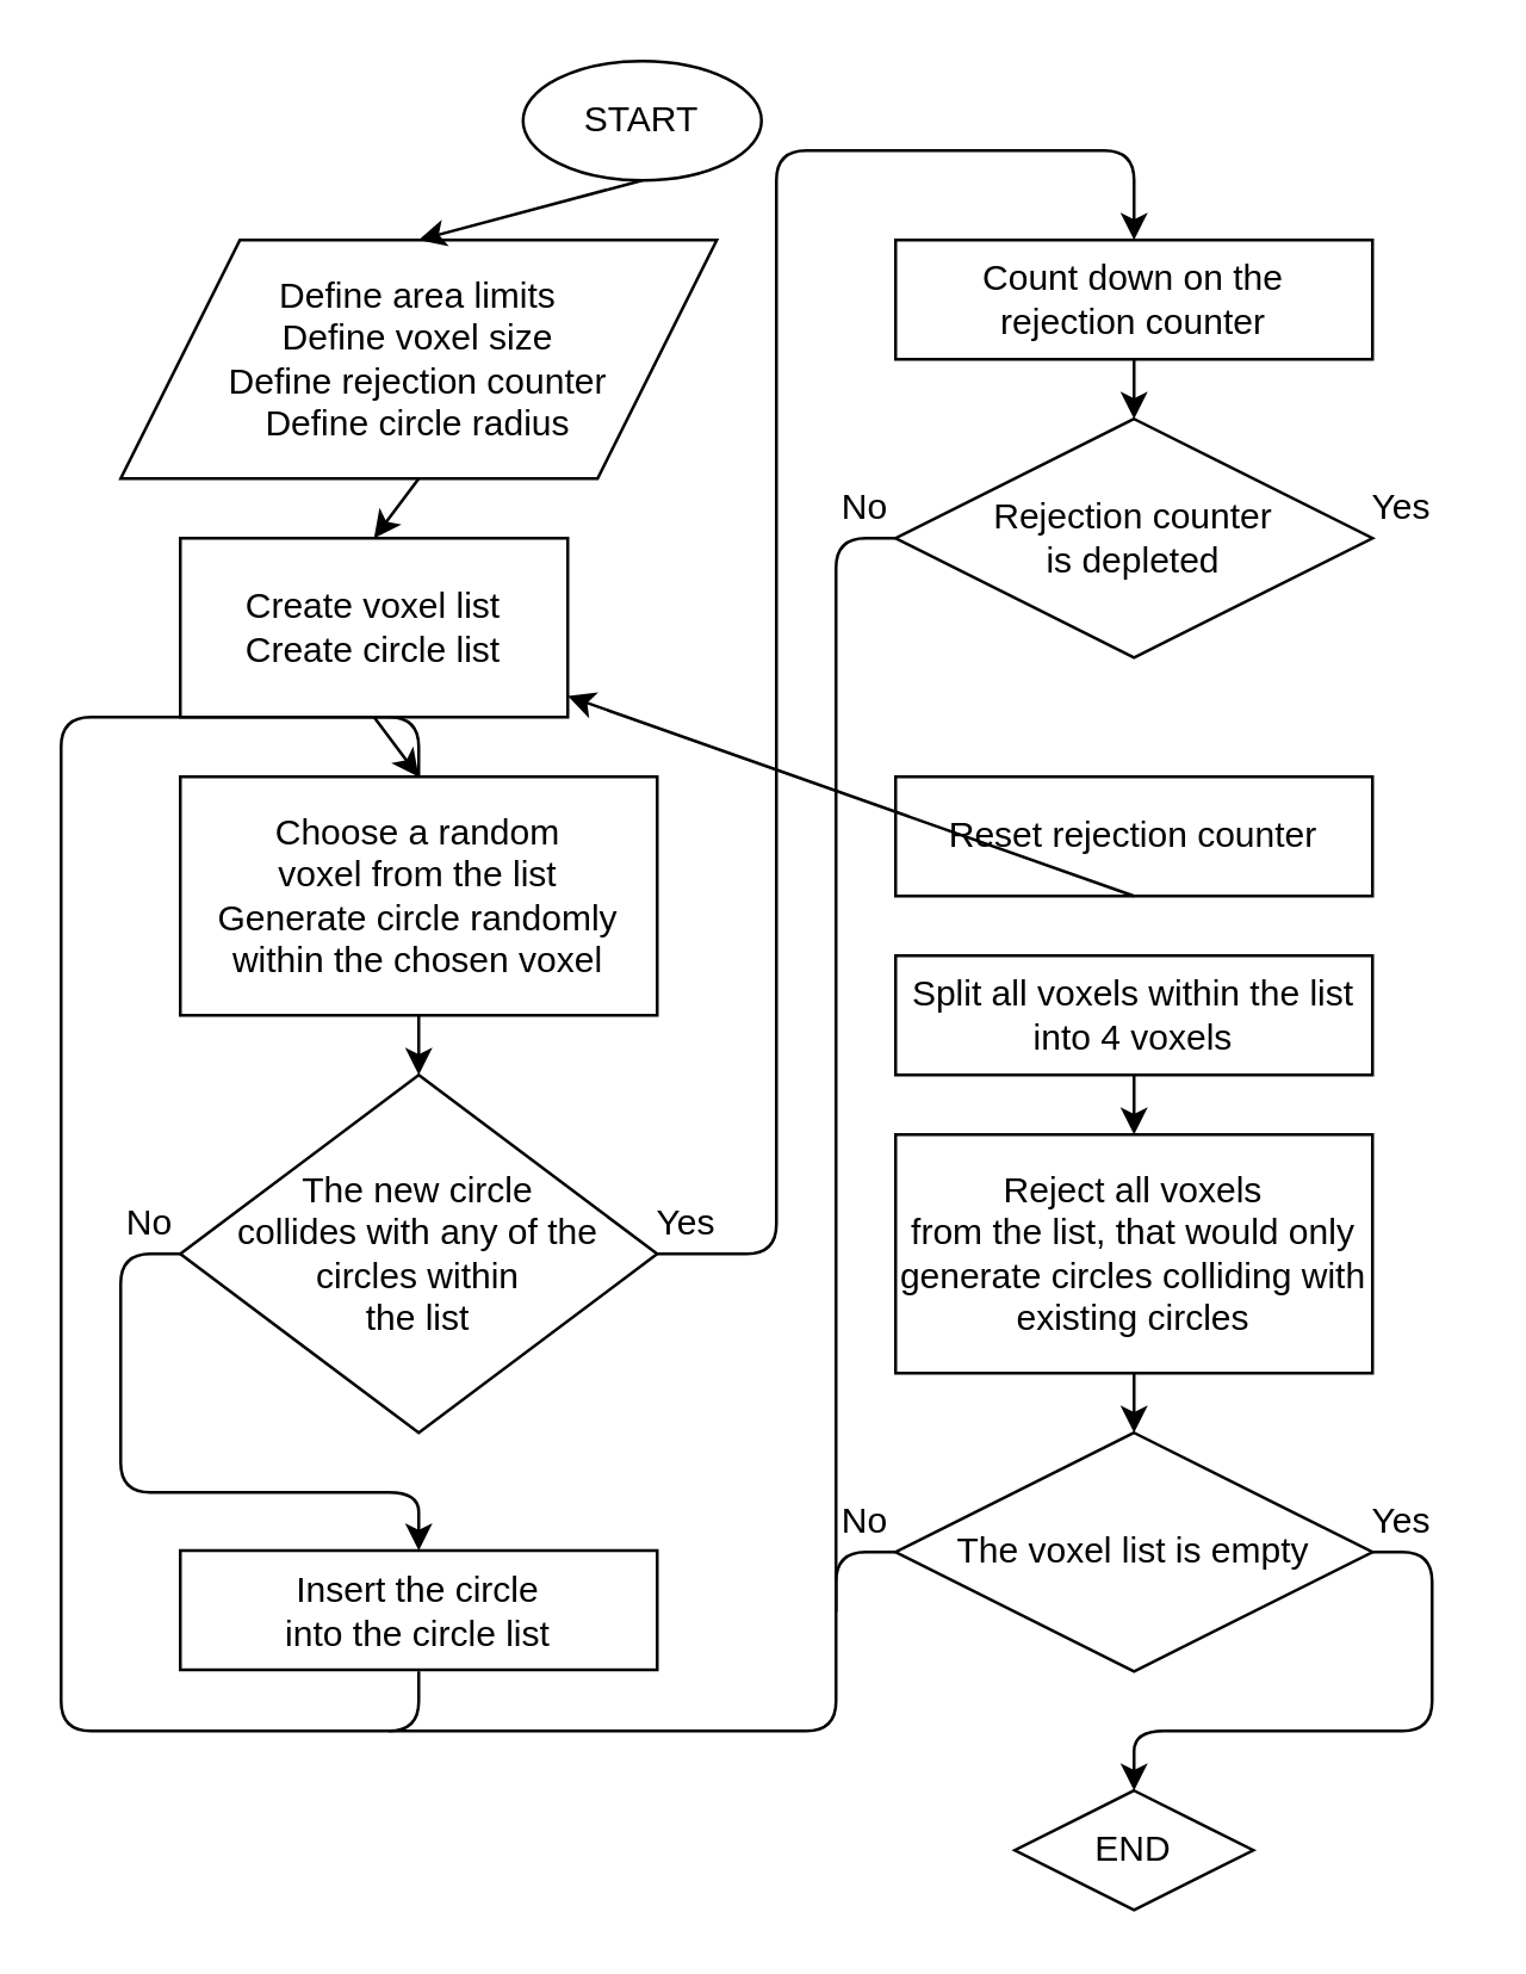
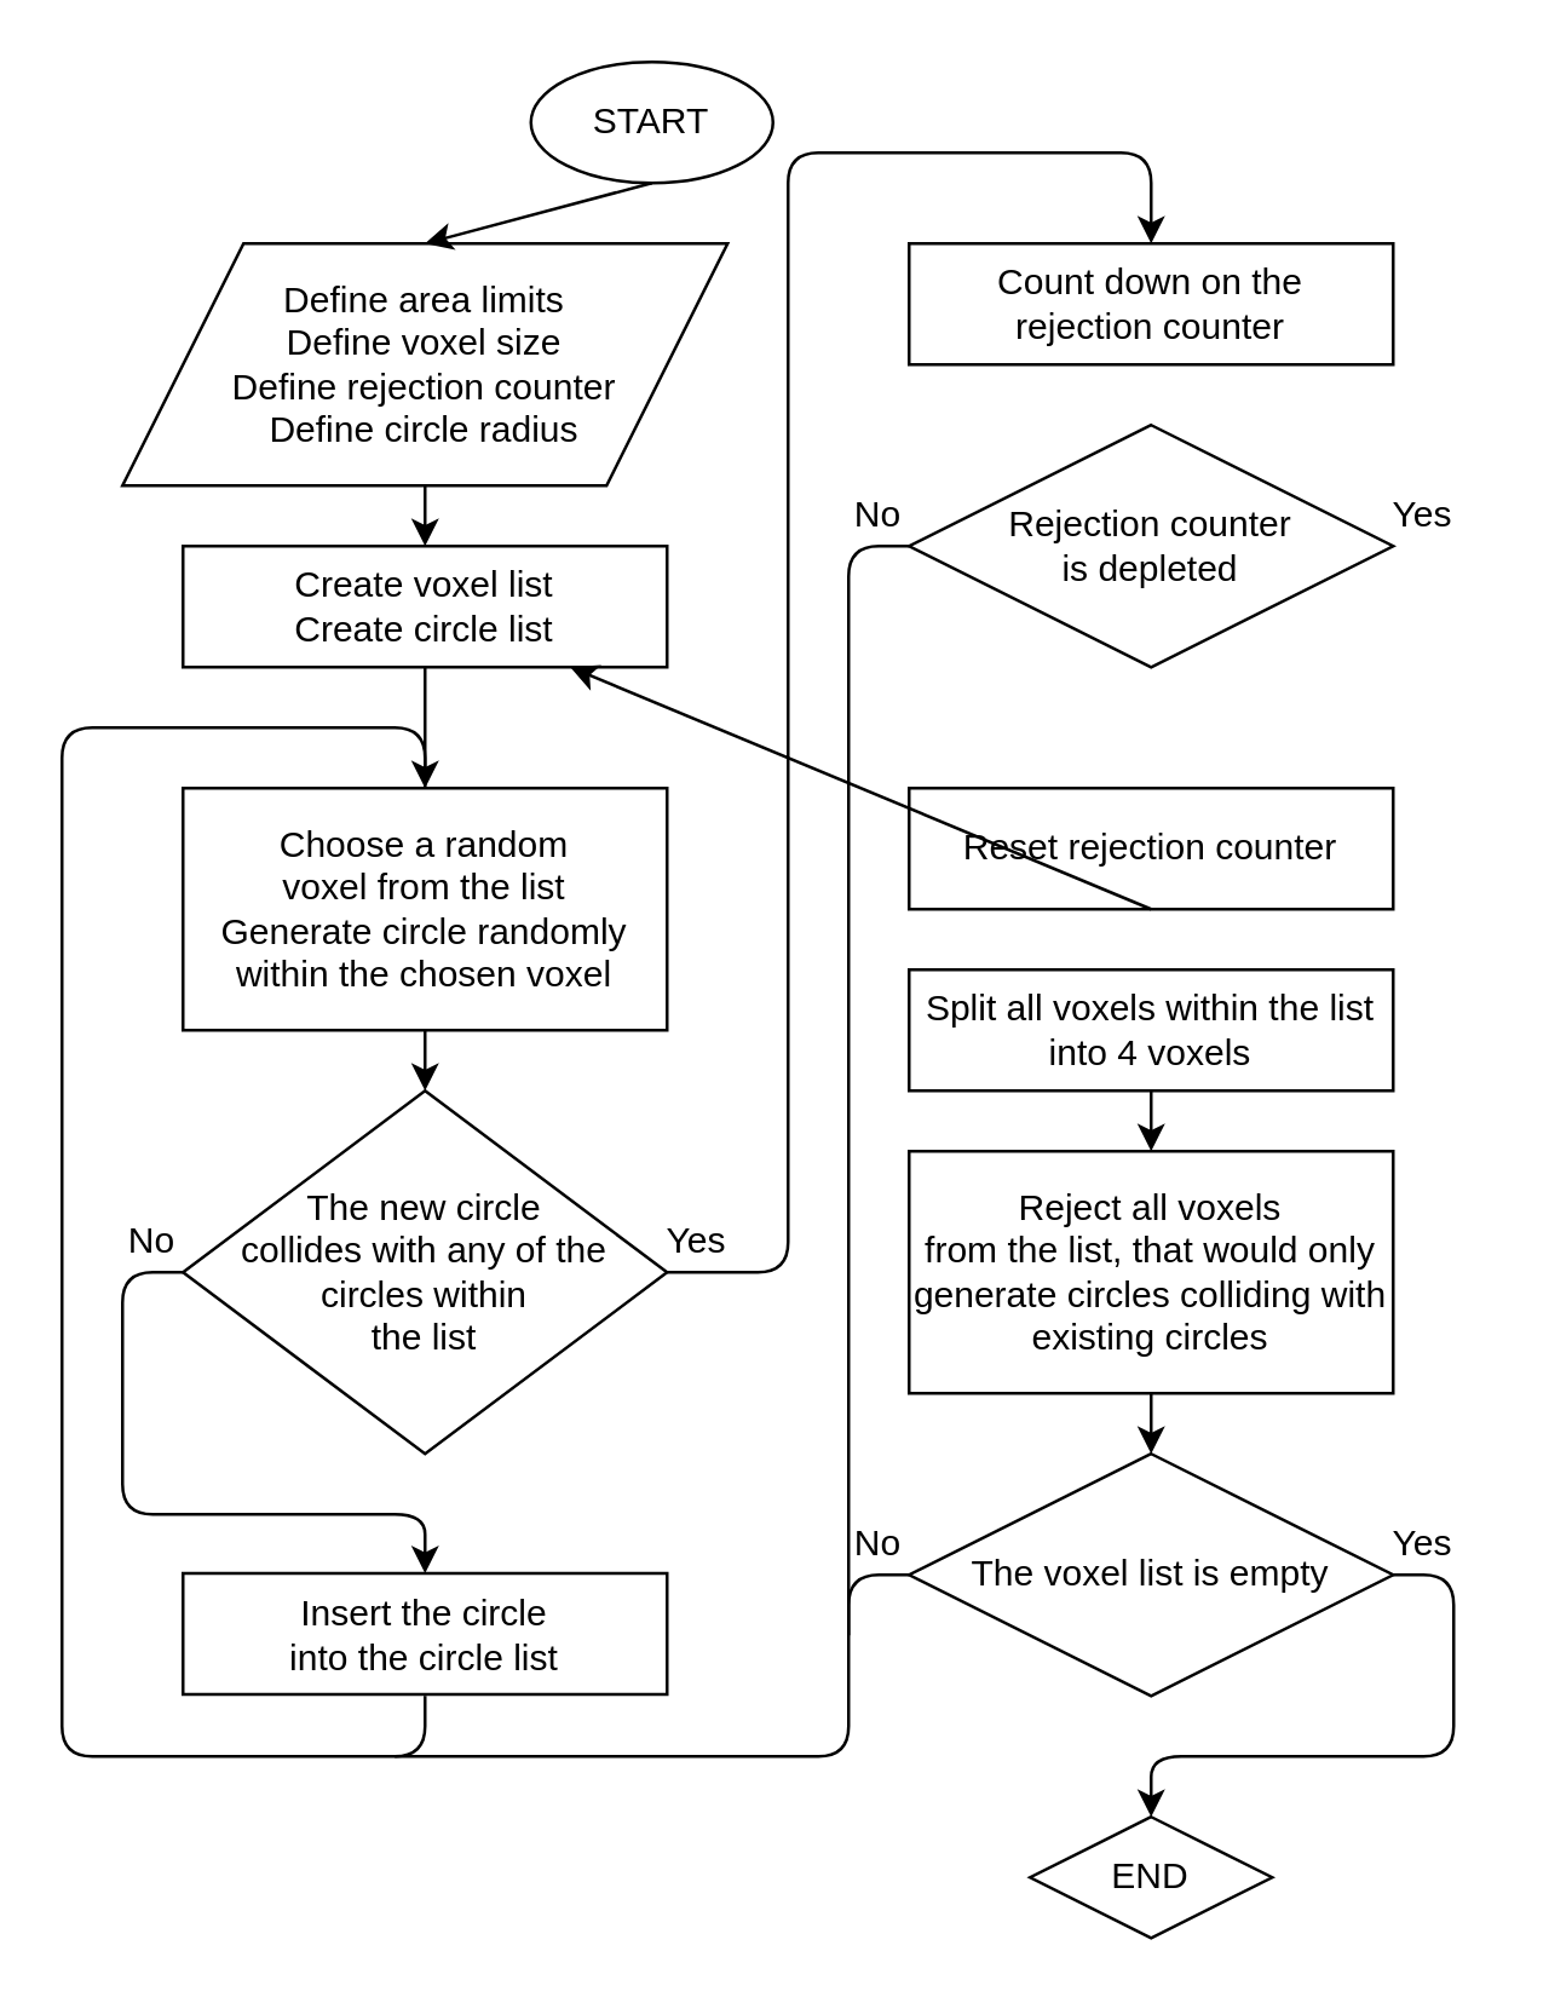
- <mxCell id="25" value="" style="endArrow=classic;html=1;exitX=0.5;exitY=1;exitDx=0;exitDy=0;entryX=0.5;entryY=0;entryDx=0;entryDy=0;" edge="1" parent="1" source="13" target="11"><mxGeometry width="50" height="50" relative="1" as="geometry"><mxPoint x="-40" y="160" as="sourcePoint" /><mxPoint x="10" y="110" as="targetPoint" /></mxGeometry></mxCell>
- <mxCell id="4" value="&lt;div&gt;Create voxel list&lt;/div&gt;&lt;div&gt;Create circle list&lt;br&gt;&lt;/div&gt;" style="rounded=0;whiteSpace=wrap;html=1;" vertex="1" parent="1"><mxGeometry x="60" y="180" width="130" height="60" as="geometry" /></mxCell>
+ <mxCell id="4" value="&lt;div&gt;Create voxel list&lt;/div&gt;&lt;div&gt;Create circle list&lt;br&gt;&lt;/div&gt;" style="rounded=0;whiteSpace=wrap;html=1;" vertex="1" parent="1"><mxGeometry x="60" y="180" width="160" height="40" as="geometry" /></mxCell>
